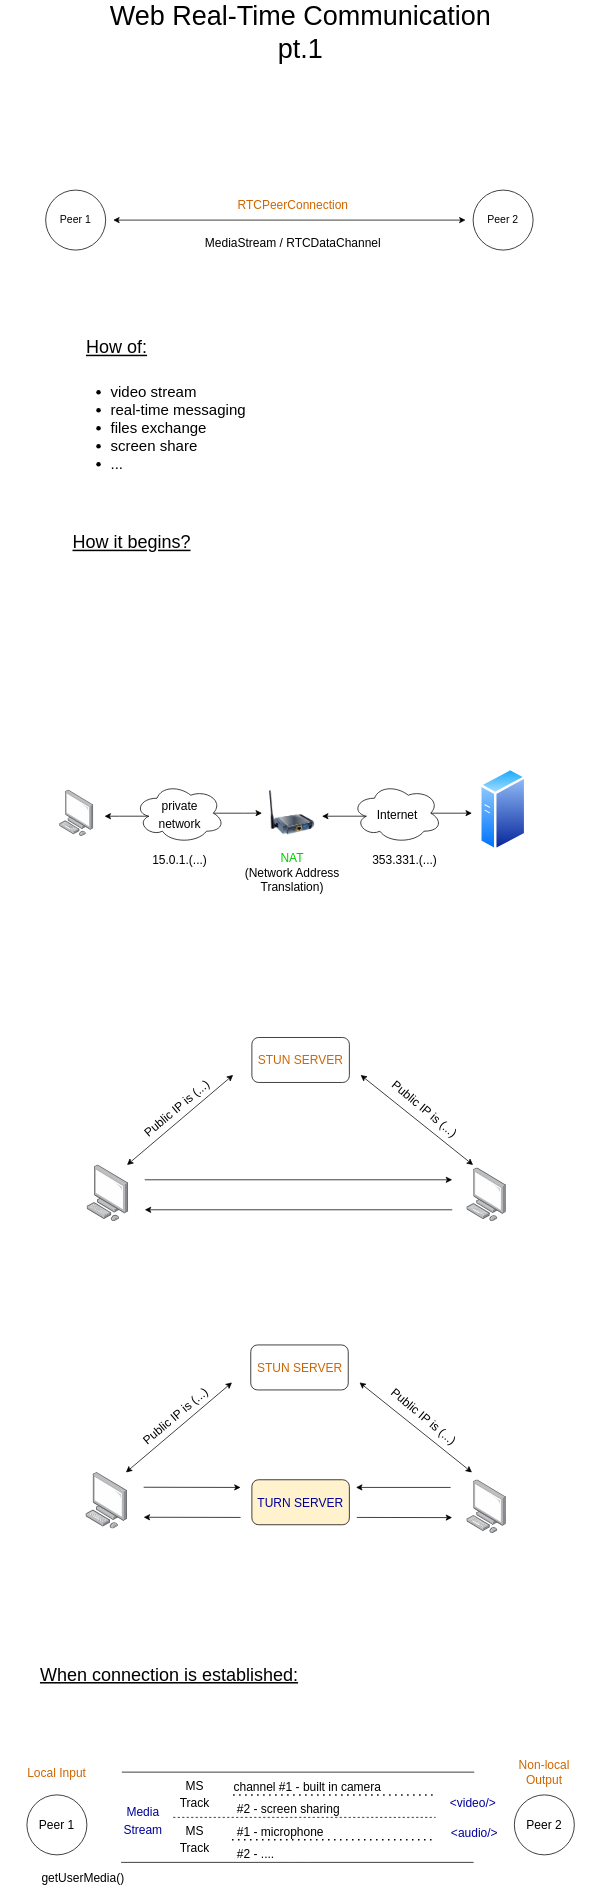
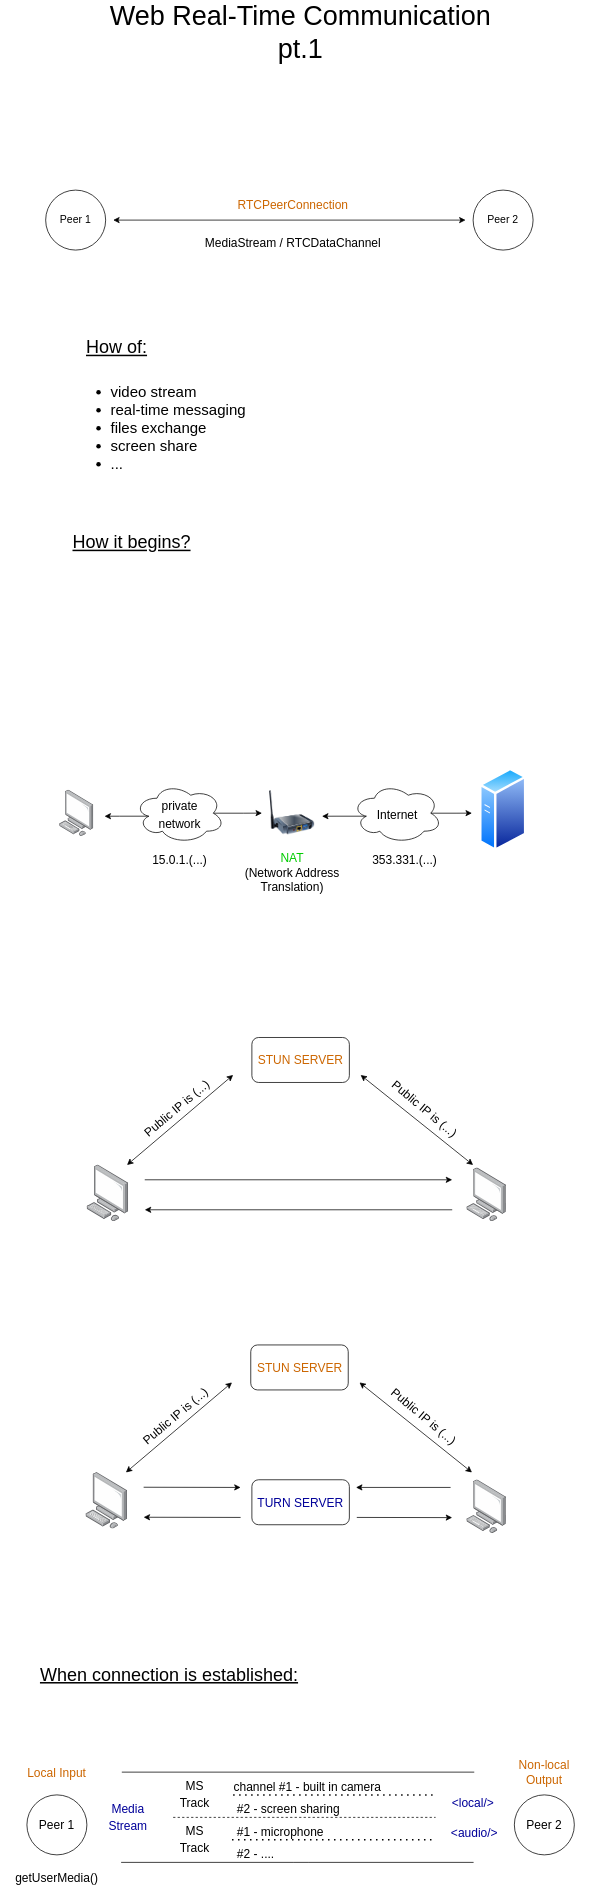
- <mxCell id="41" value="&lt;font color=&quot;#000099&quot;&gt;TURN SERVER&lt;/font&gt;" style="rounded=1;whiteSpace=wrap;html=1;fontSize=16;fontColor=#CC6600;align=center;movable=0;resizable=0;rotatable=0;deletable=0;editable=0;connectable=0;fillColor=#fff2cc;" vertex="1" parent="1"><mxGeometry x="335" y="1959.76" width="130" height="60" as="geometry" /></mxCell>
+ <mxCell id="41" value="&lt;font color=&quot;#000099&quot;&gt;TURN SERVER&lt;/font&gt;" style="rounded=1;whiteSpace=wrap;html=1;fontSize=16;fontColor=#CC6600;align=center;movable=0;resizable=0;rotatable=0;deletable=0;editable=0;connectable=0;" vertex="1" parent="1"><mxGeometry x="335" y="1959.76" width="130" height="60" as="geometry" /></mxCell>
- <mxCell id="58" value="&amp;lt;video/&amp;gt;" style="text;html=1;strokeColor=none;fillColor=none;align=center;verticalAlign=middle;whiteSpace=wrap;rounded=0;fontSize=16;fontColor=#000099;movable=0;resizable=0;rotatable=0;deletable=0;editable=0;connectable=0;" vertex="1" parent="1"><mxGeometry x="609.9" y="2380" width="40" height="20" as="geometry" /></mxCell>
+ <mxCell id="58" value="&amp;lt;local/&amp;gt;" style="text;html=1;strokeColor=none;fillColor=none;align=center;verticalAlign=middle;whiteSpace=wrap;rounded=0;fontSize=16;fontColor=#000099;movable=0;resizable=0;rotatable=0;deletable=0;editable=0;connectable=0;" vertex="1" parent="1"><mxGeometry x="609.9" y="2380" width="40" height="20" as="geometry" /></mxCell>
- <mxCell id="50" value="&lt;p style=&quot;line-height: 140%&quot;&gt;Media&lt;br&gt;Stream&lt;/p&gt;" style="text;html=1;strokeColor=none;fillColor=none;align=center;verticalAlign=middle;whiteSpace=wrap;rounded=0;fontSize=16;fontColor=#000099;movable=0;resizable=0;rotatable=0;deletable=0;editable=0;connectable=0;" vertex="1" parent="1"><mxGeometry x="170" y="2405" width="40" height="20" as="geometry" /></mxCell>
+ <mxCell id="50" value="&lt;p style=&quot;line-height: 140%&quot;&gt;Media&lt;br&gt;Stream&lt;/p&gt;" style="text;html=1;strokeColor=none;fillColor=none;align=center;verticalAlign=middle;whiteSpace=wrap;rounded=0;fontSize=16;fontColor=#000099;movable=0;resizable=0;rotatable=0;deletable=0;editable=0;connectable=0;" vertex="1" parent="1"><mxGeometry x="150" y="2400" width="40" height="20" as="geometry" /></mxCell>
- <mxCell id="46" value="getUserMedia()" style="text;html=1;strokeColor=none;fillColor=none;align=center;verticalAlign=middle;whiteSpace=wrap;rounded=0;fontSize=16;fontColor=#000000;movable=0;resizable=0;rotatable=0;deletable=0;editable=0;connectable=0;" vertex="1" parent="1"><mxGeometry x="55" y="2480" width="110" height="20" as="geometry" /></mxCell>
+ <mxCell id="46" value="getUserMedia()" style="text;html=1;strokeColor=none;fillColor=none;align=center;verticalAlign=middle;whiteSpace=wrap;rounded=0;fontSize=16;fontColor=#000000;movable=0;resizable=0;rotatable=0;deletable=0;editable=0;connectable=0;" vertex="1" parent="1"><mxGeometry x="20" y="2480" width="110" height="20" as="geometry" /></mxCell>
